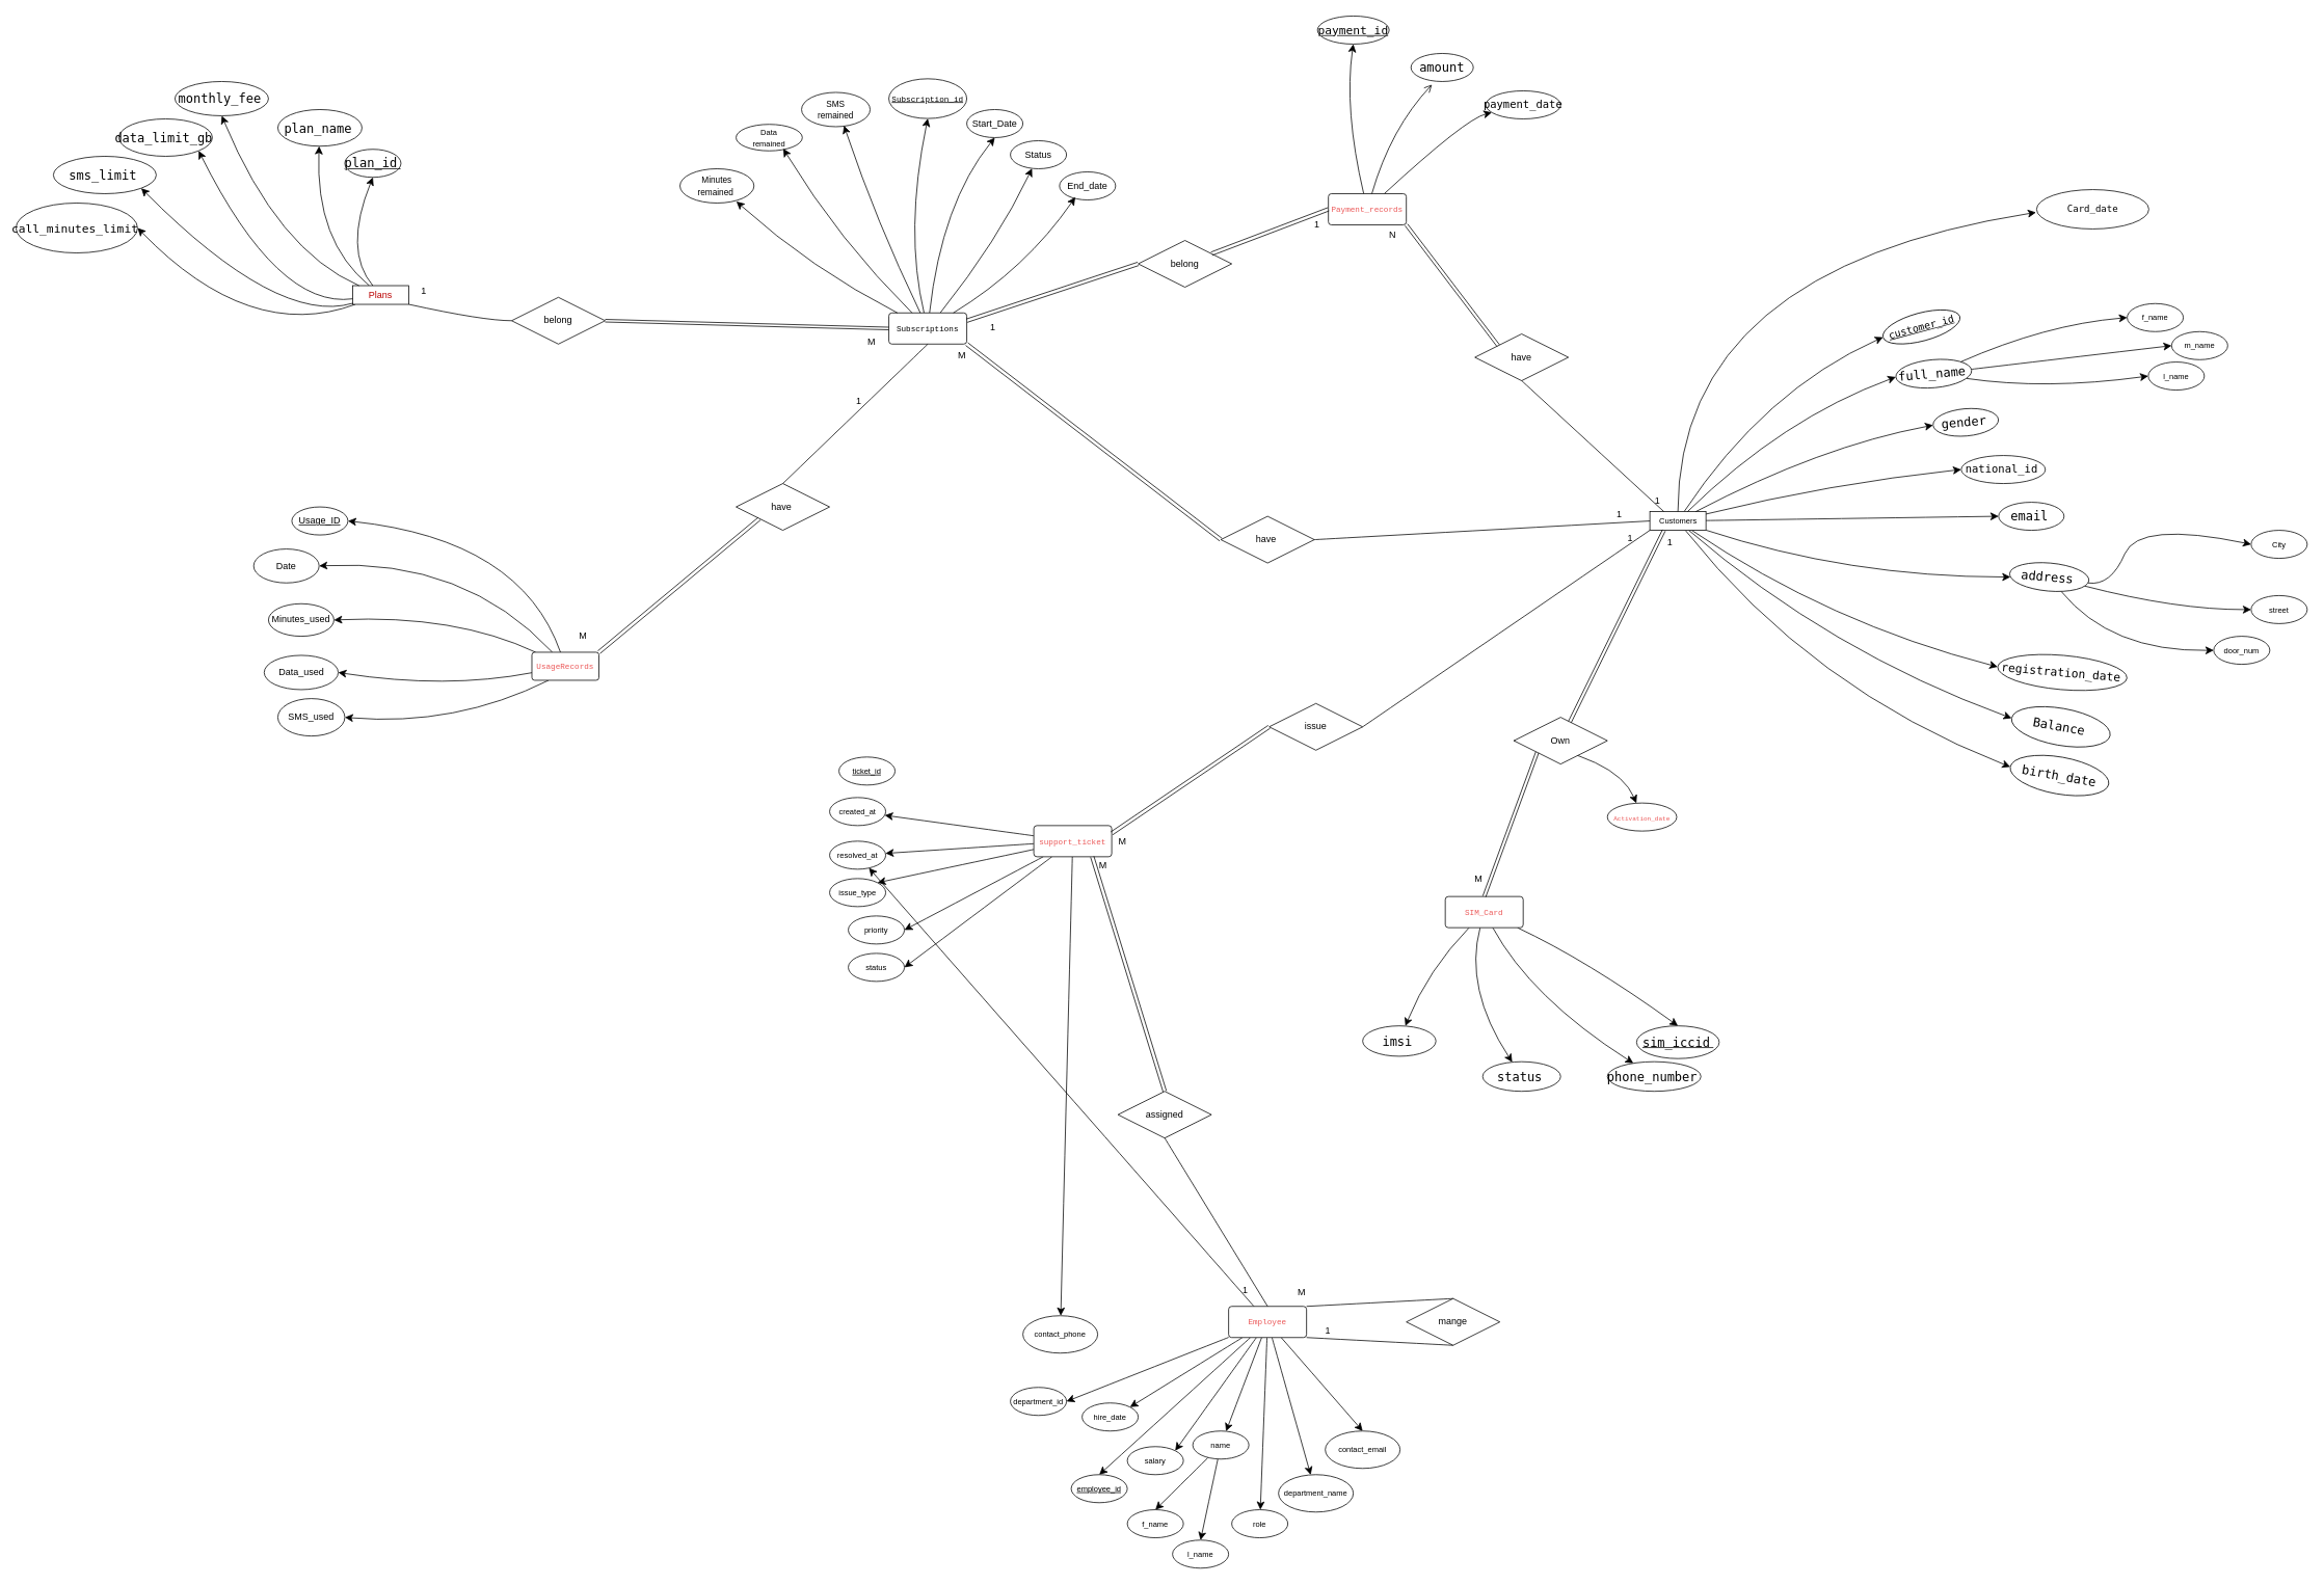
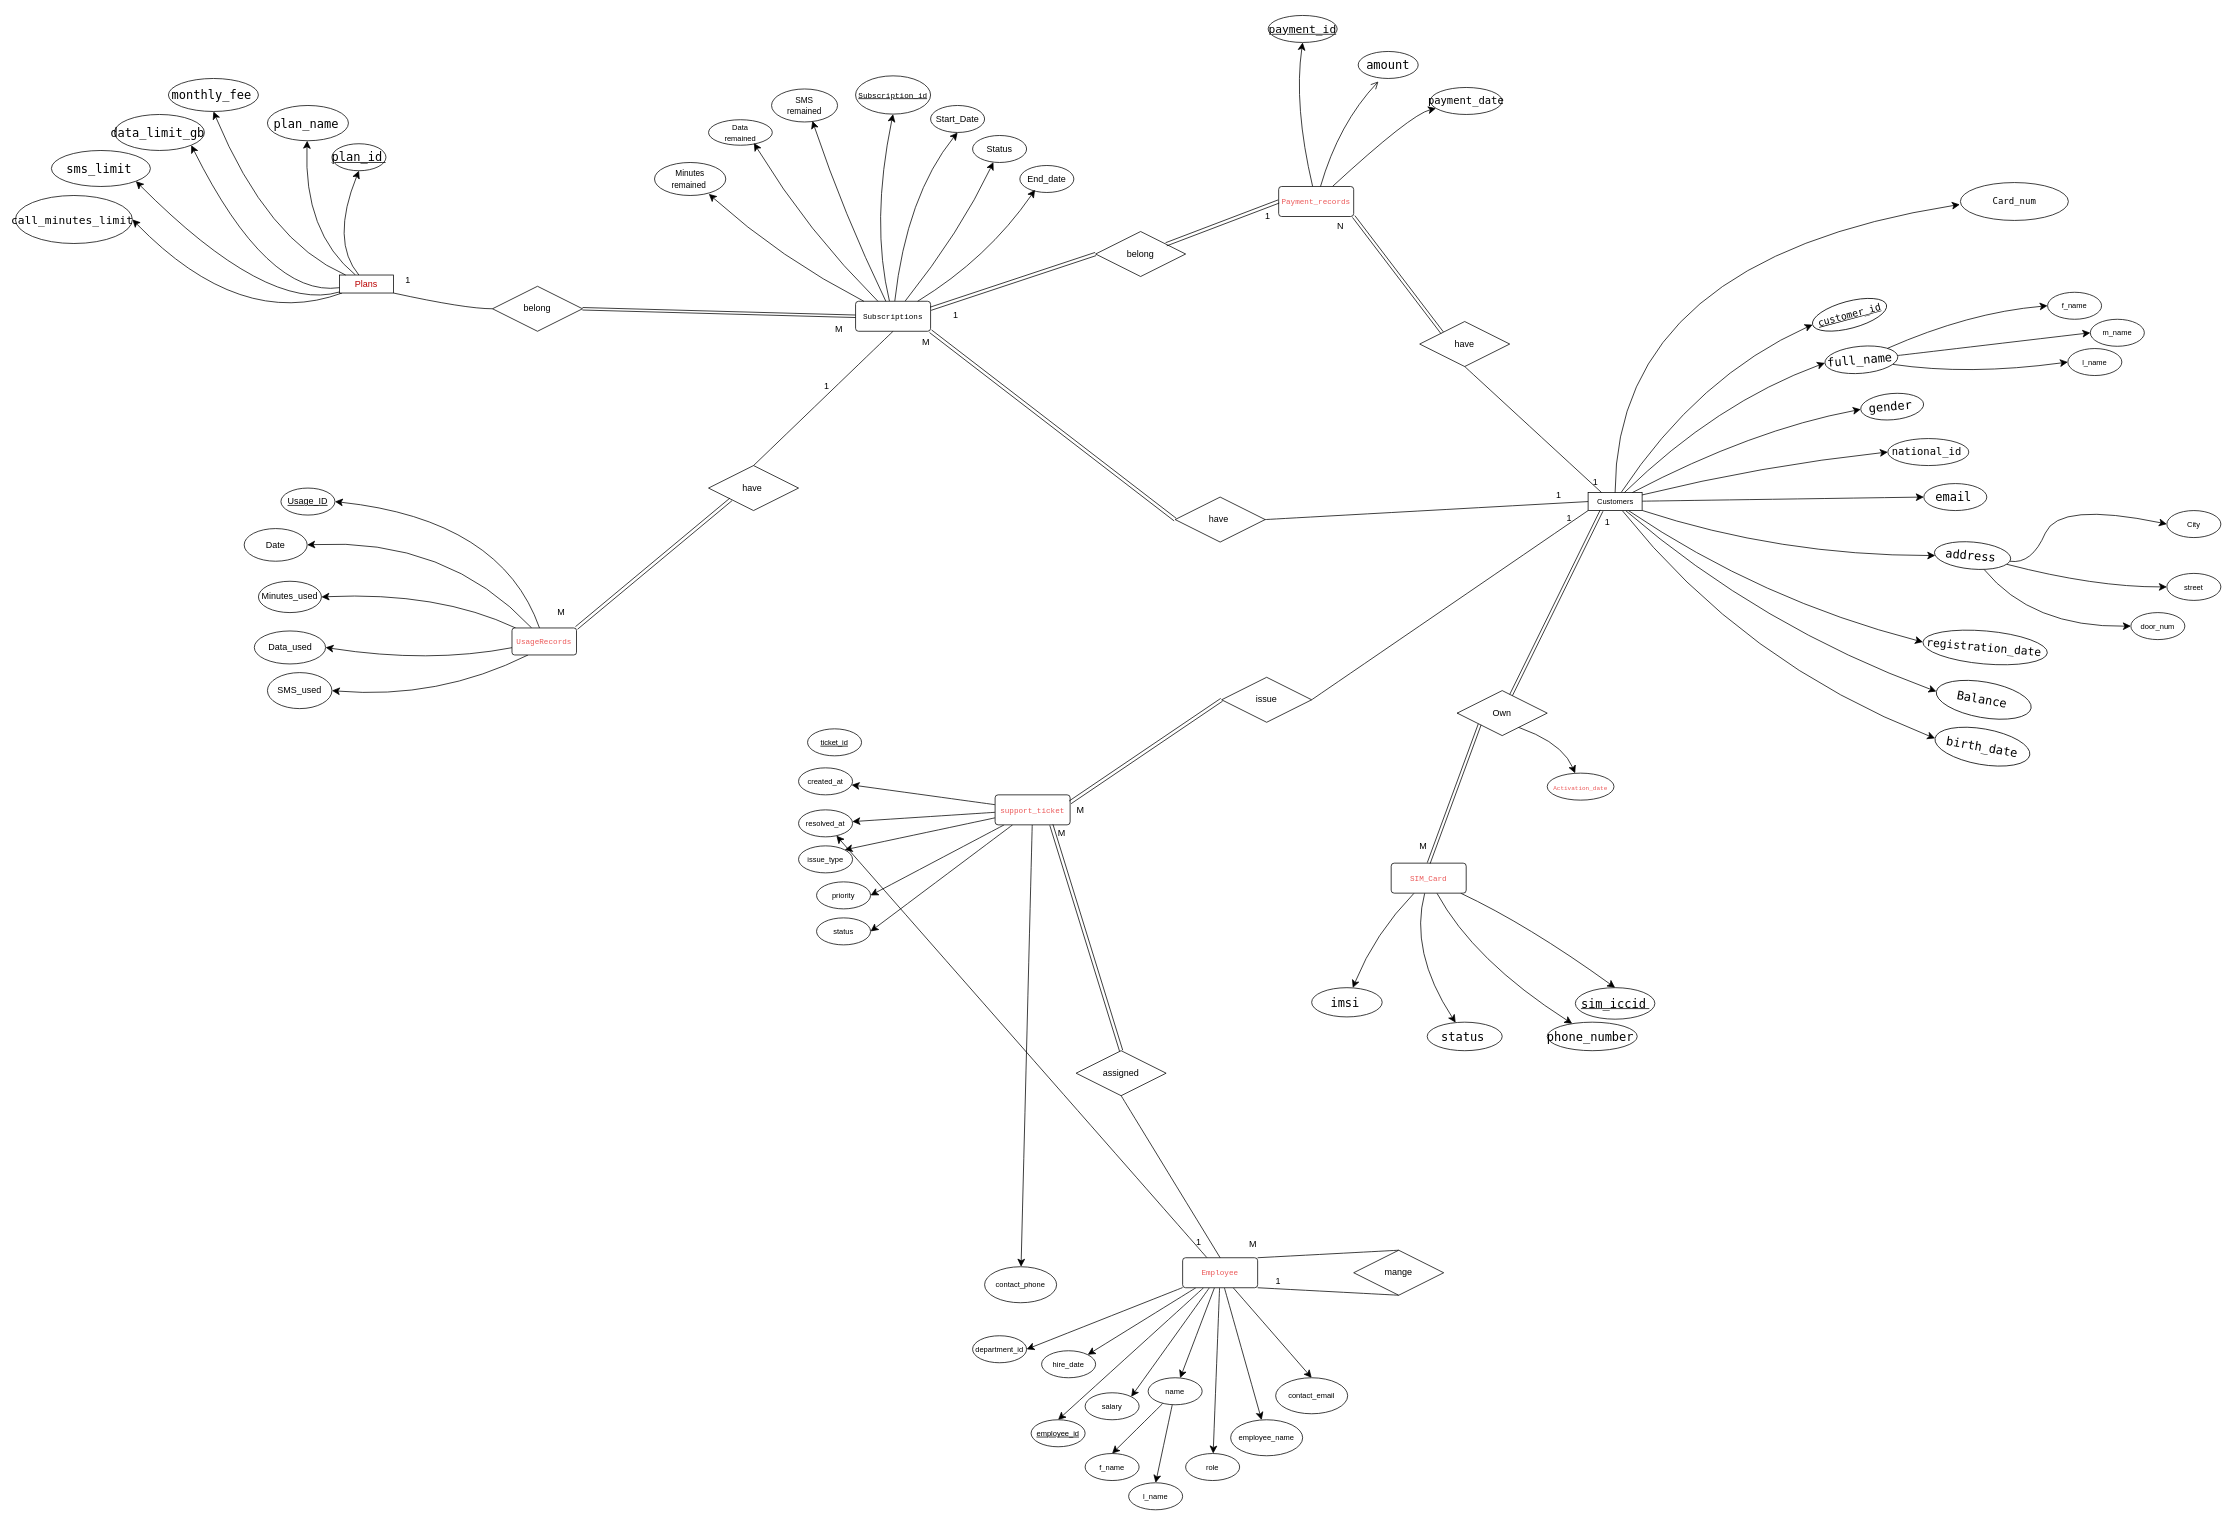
- <mxCell id="134" value="&lt;span style=&quot;font-family: monospace;&quot;&gt;Card_date&lt;/span&gt;" style="ellipse;whiteSpace=wrap;html=1;align=center;" parent="1" vertex="1"><mxGeometry x="2612.75" y="242.75" width="144" height="50.5" as="geometry" /></mxCell>
+ <mxCell id="134" value="&lt;span style=&quot;font-family: monospace;&quot;&gt;Card_num&lt;/span&gt;" style="ellipse;whiteSpace=wrap;html=1;align=center;" parent="1" vertex="1"><mxGeometry x="2612.75" y="242.75" width="144" height="50.5" as="geometry" /></mxCell>
- <mxCell id="170" value="&lt;font style=&quot;font-size: 10px;&quot;&gt;department_name&lt;/font&gt;" style="ellipse;whiteSpace=wrap;html=1;align=center;" parent="1" vertex="1"><mxGeometry x="1640" y="1892" width="96" height="48" as="geometry" /></mxCell>
+ <mxCell id="170" value="&lt;font style=&quot;font-size: 10px;&quot;&gt;employee_name&lt;/font&gt;" style="ellipse;whiteSpace=wrap;html=1;align=center;" parent="1" vertex="1"><mxGeometry x="1640" y="1892" width="96" height="48" as="geometry" /></mxCell>
